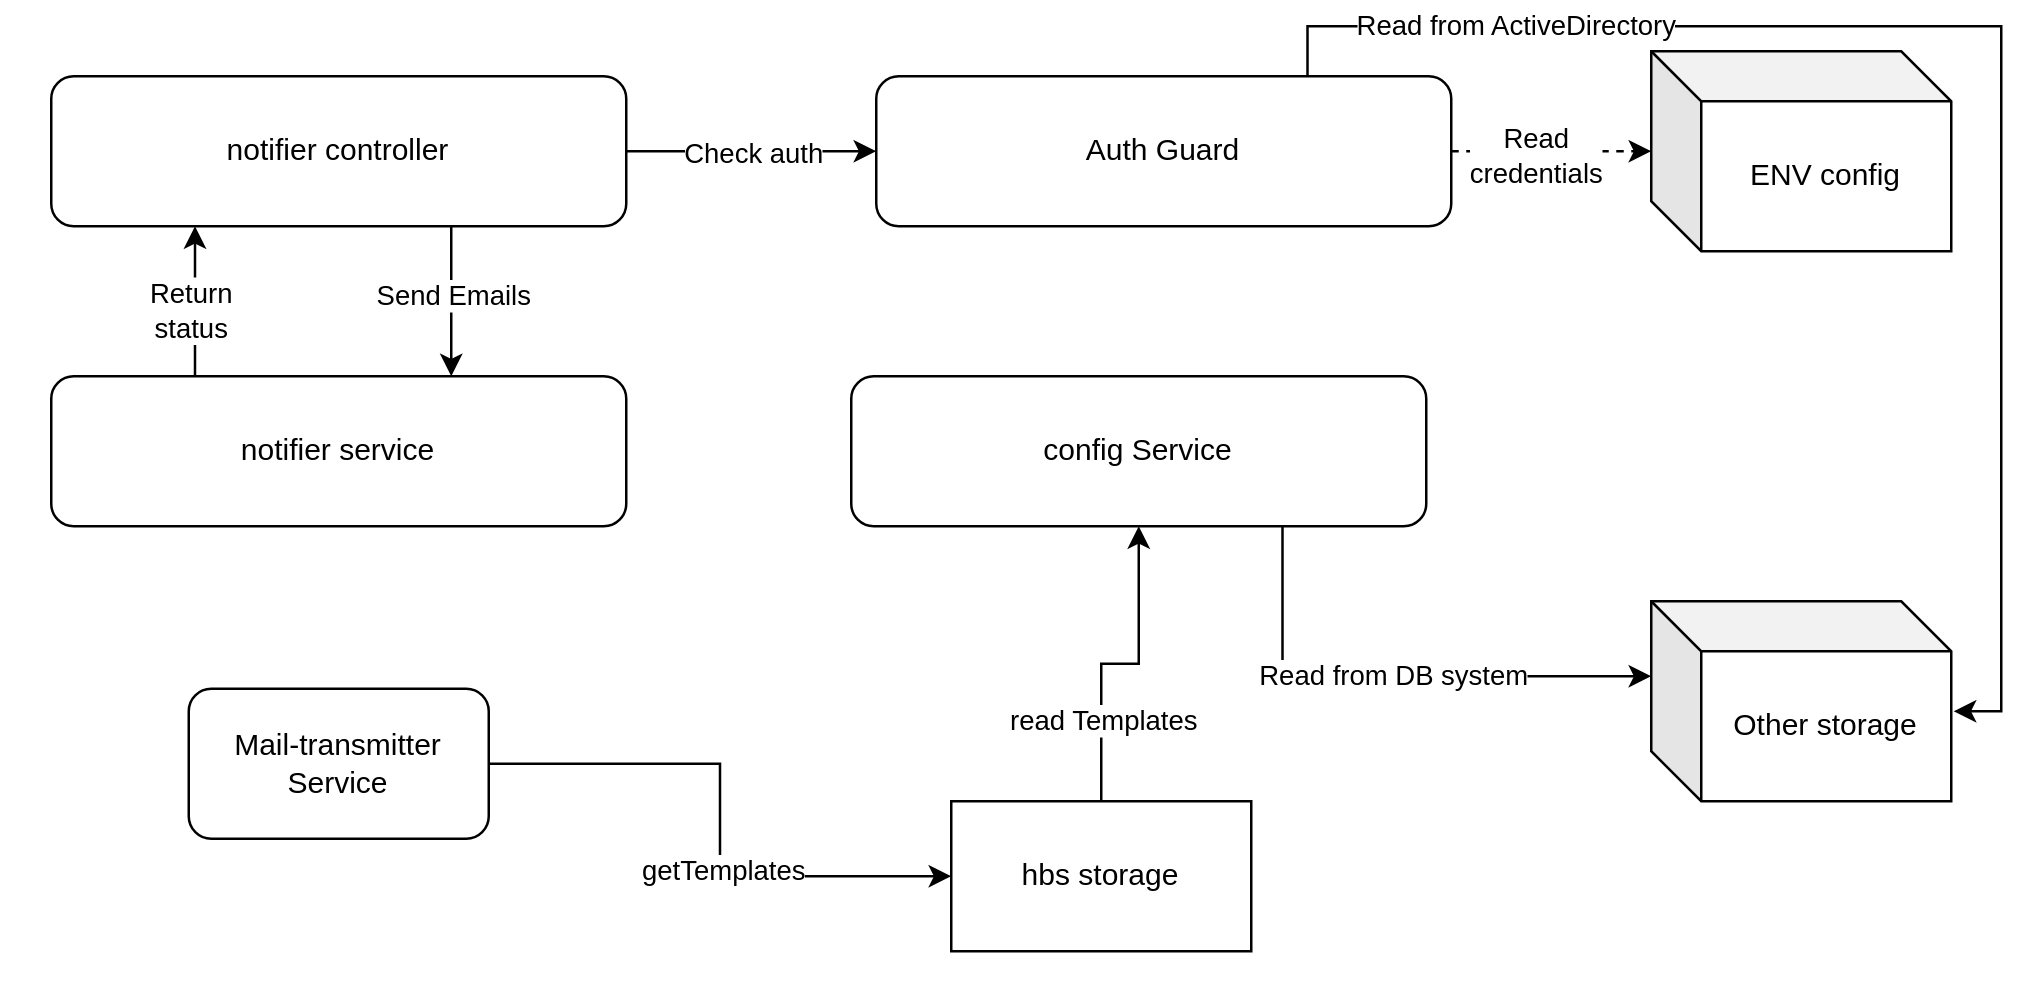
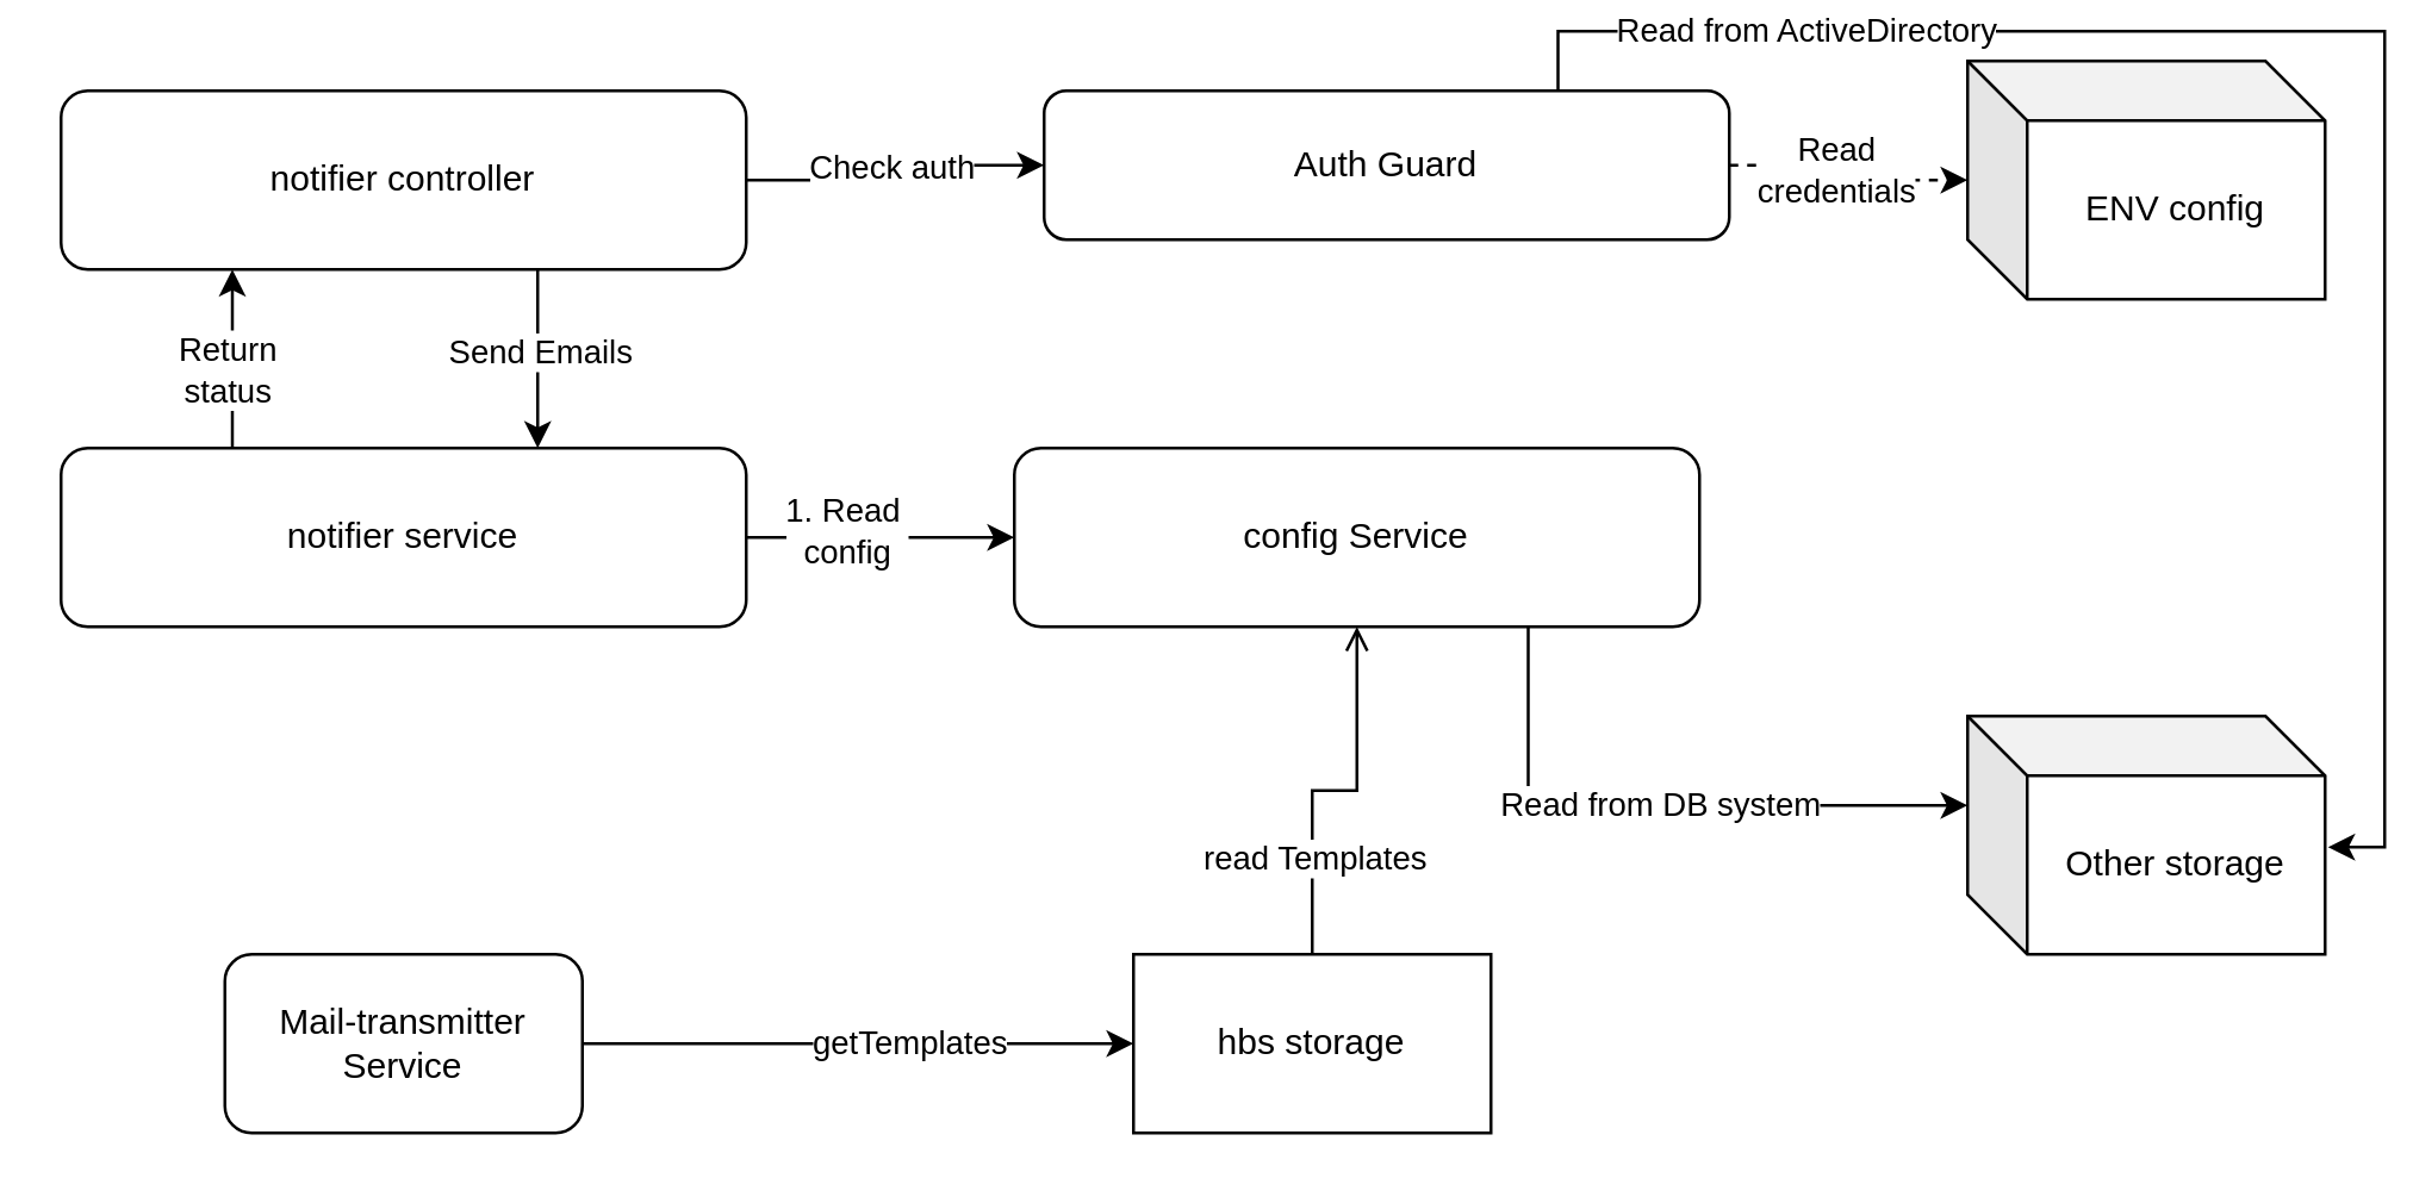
- <mxCell id="21" value="Auth Guard" style="rounded=1;whiteSpace=wrap;html=1;" vertex="1" parent="1"><mxGeometry x="350" y="30" width="230" height="60" as="geometry" /></mxCell>
+ <mxCell id="21" value="Auth Guard" style="rounded=1;whiteSpace=wrap;html=1;" vertex="1" parent="1"><mxGeometry x="350" y="30" width="230" height="50" as="geometry" /></mxCell>
+ <mxCell id="11" value="" style="edgeStyle=orthogonalEdgeStyle;rounded=0;orthogonalLoop=1;jettySize=auto;html=1;" edge="1" parent="1" source="13" target="16"><mxGeometry relative="1" as="geometry" /></mxCell>
+ <mxCell id="12" value="1. Read&amp;nbsp;&lt;br&gt;config" style="edgeLabel;html=1;align=center;verticalAlign=middle;resizable=0;points=[];" vertex="1" connectable="0" parent="11"><mxGeometry x="-0.267" y="3" relative="1" as="geometry"><mxPoint as="offset" /></mxGeometry></mxCell>
- <mxCell id="25" value="" style="edgeStyle=orthogonalEdgeStyle;rounded=0;orthogonalLoop=1;jettySize=auto;html=1;" edge="1" parent="1" source="27" target="16"><mxGeometry relative="1" as="geometry" /></mxCell>
+ <mxCell id="25" value="" style="edgeStyle=orthogonalEdgeStyle;rounded=0;orthogonalLoop=1;jettySize=auto;html=1;endArrow=open;" edge="1" parent="1" source="27" target="16"><mxGeometry relative="1" as="geometry" /></mxCell>
- <mxCell id="24" value="Mail-transmitter Service" style="rounded=1;whiteSpace=wrap;html=1;" vertex="1" parent="1"><mxGeometry x="75" y="275" width="120" height="60" as="geometry" /></mxCell>
+ <mxCell id="24" value="Mail-transmitter Service" style="rounded=1;whiteSpace=wrap;html=1;" vertex="1" parent="1"><mxGeometry x="75" y="320" width="120" height="60" as="geometry" /></mxCell>
